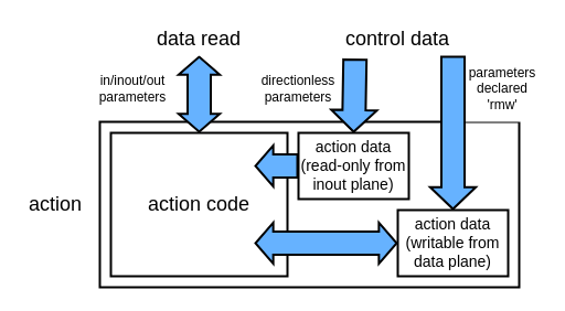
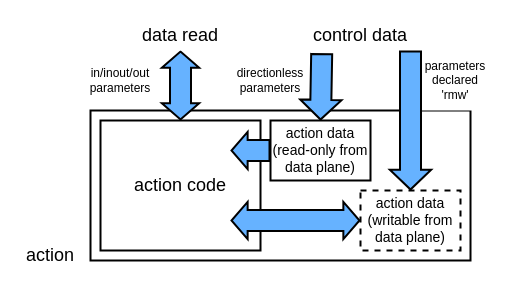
- <mxCell id="7" value="&lt;font style=&quot;font-size: 14px;&quot;&gt;action data (read-only from inout plane)&lt;/font&gt;" style="rounded=0;whiteSpace=wrap;html=1;strokeWidth=2;" vertex="1" parent="1"><mxGeometry x="270" y="120" width="100" height="60" as="geometry" /></mxCell>
+ <mxCell id="7" value="&lt;font style=&quot;font-size: 14px;&quot;&gt;action data (read-only from data plane)&lt;/font&gt;" style="rounded=0;whiteSpace=wrap;html=1;strokeWidth=2;" vertex="1" parent="1"><mxGeometry x="270" y="120" width="100" height="60" as="geometry" /></mxCell>
- <mxCell id="16" value="&lt;font style=&quot;font-size: 18px;&quot;&gt;action&lt;/font&gt;" style="rounded=0;whiteSpace=wrap;html=1;strokeWidth=2;strokeColor=none;" vertex="1" parent="1"><mxGeometry x="20" y="170" width="60" height="30" as="geometry" /></mxCell>
+ <mxCell id="16" value="&lt;font style=&quot;font-size: 18px;&quot;&gt;action&lt;/font&gt;" style="rounded=0;whiteSpace=wrap;html=1;strokeWidth=2;strokeColor=none;" vertex="1" parent="1"><mxGeometry x="20" y="240" width="60" height="30" as="geometry" /></mxCell>
- <mxCell id="8" value="&lt;font style=&quot;font-size: 14px;&quot;&gt;action data (writable from data plane)&lt;/font&gt;" style="rounded=0;whiteSpace=wrap;html=1;strokeWidth=2;" vertex="1" parent="1"><mxGeometry x="360" y="190" width="100" height="60" as="geometry" /></mxCell>
+ <mxCell id="8" value="&lt;font style=&quot;font-size: 14px;&quot;&gt;action data (writable from data plane)&lt;/font&gt;" style="rounded=0;whiteSpace=wrap;html=1;strokeWidth=2;dashed=1;" vertex="1" parent="1"><mxGeometry x="360" y="190" width="100" height="60" as="geometry" /></mxCell>
